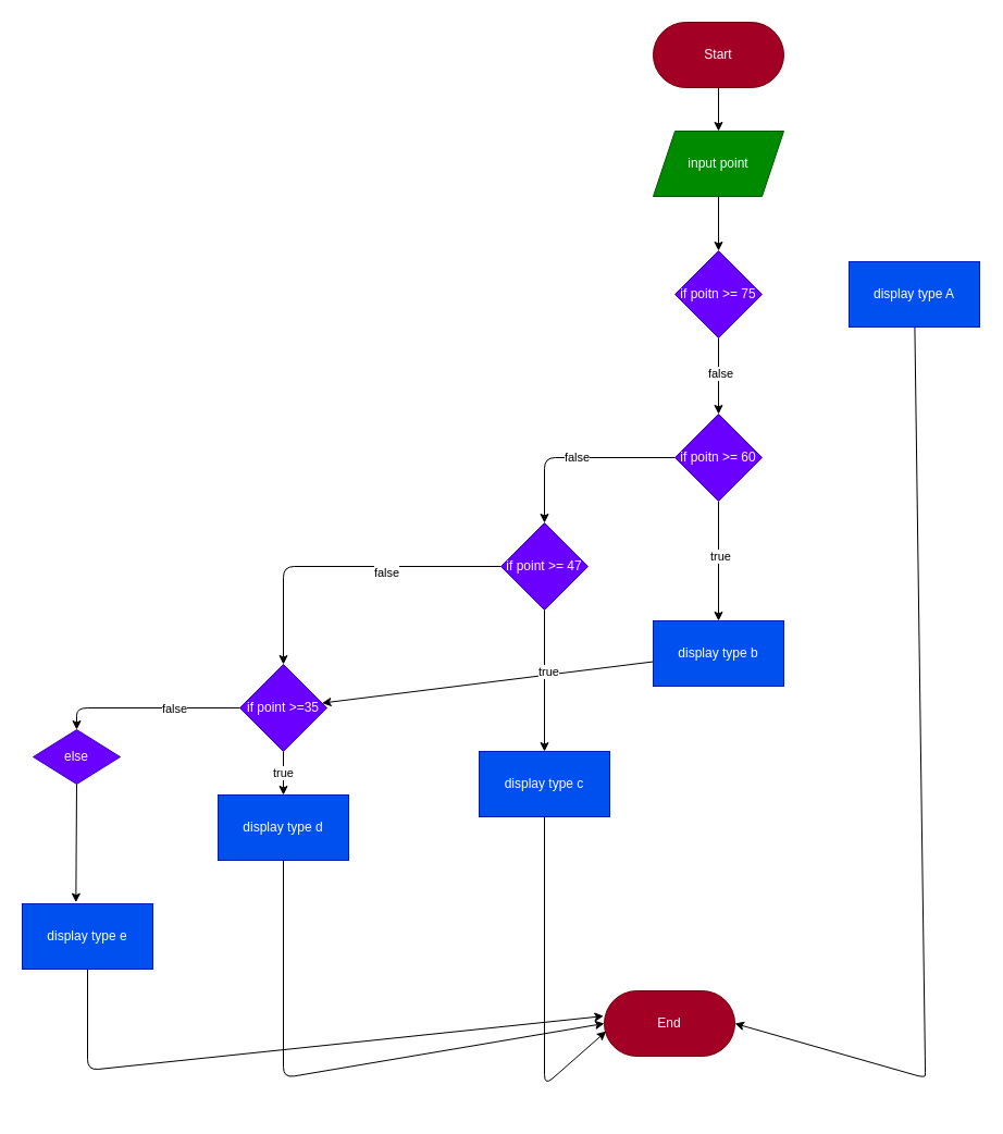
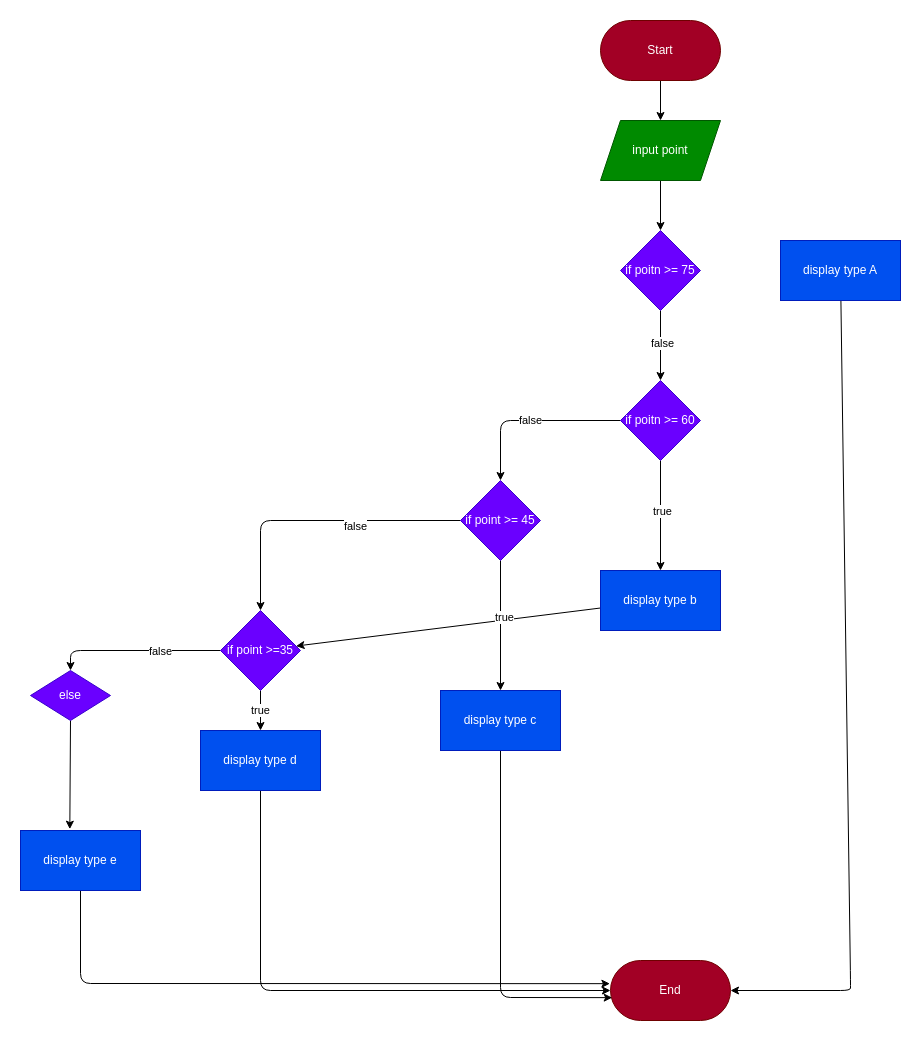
- <mxCell id="22" value="if point &amp;gt;= 47" style="rhombus;whiteSpace=wrap;html=1;fillColor=#6a00ff;fontColor=#ffffff;strokeColor=#3700CC;" parent="1" vertex="1"><mxGeometry x="460" y="480" width="80" height="80" as="geometry" /></mxCell>
+ <mxCell id="22" value="if point &amp;gt;= 45" style="rhombus;whiteSpace=wrap;html=1;fillColor=#6a00ff;fontColor=#ffffff;strokeColor=#3700CC;" parent="1" vertex="1"><mxGeometry x="460" y="480" width="80" height="80" as="geometry" /></mxCell>
- <mxCell id="4" value="End" style="rounded=1;whiteSpace=wrap;html=1;fillColor=#a20025;fontColor=#ffffff;strokeColor=#6F0000;arcSize=50;" parent="1" vertex="1"><mxGeometry x="555" y="910" width="120" height="60" as="geometry" /></mxCell>
+ <mxCell id="4" value="End" style="rounded=1;whiteSpace=wrap;html=1;fillColor=#a20025;fontColor=#ffffff;strokeColor=#6F0000;arcSize=50;" parent="1" vertex="1"><mxGeometry x="610" y="960" width="120" height="60" as="geometry" /></mxCell>
